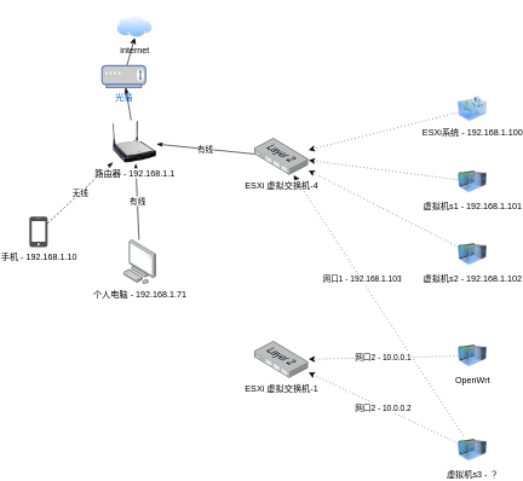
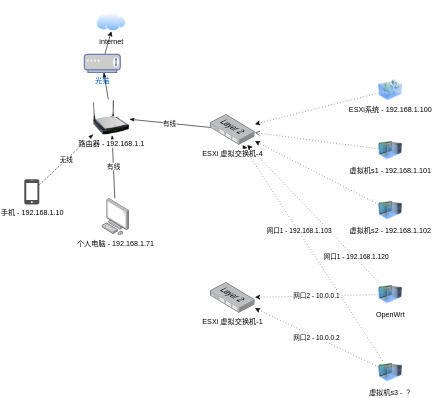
- <mxCell id="12" style="rounded=0;orthogonalLoop=1;jettySize=auto;html=1;dashed=1;dashPattern=1 4;" parent="1" source="13" target="20" edge="1"><mxGeometry relative="1" as="geometry" /></mxCell>
+ <mxCell id="12" style="rounded=0;orthogonalLoop=1;jettySize=auto;html=1;dashed=1;dashPattern=1 4;endArrow=open;" parent="1" source="13" target="20" edge="1"><mxGeometry relative="1" as="geometry" /></mxCell>
+ <mxCell id="25" style="edgeStyle=none;rounded=0;orthogonalLoop=1;jettySize=auto;html=1;dashed=1;dashPattern=1 4;" edge="1" parent="1" source="27" target="20"><mxGeometry relative="1" as="geometry" /></mxCell>
+ <mxCell id="26" value="网口1 - 192.168.1.120" style="edgeLabel;html=1;align=center;verticalAlign=middle;resizable=0;points=[];" vertex="1" connectable="0" parent="25"><mxGeometry x="-0.635" y="-2" relative="1" as="geometry"><mxPoint as="offset" /></mxGeometry></mxCell>
